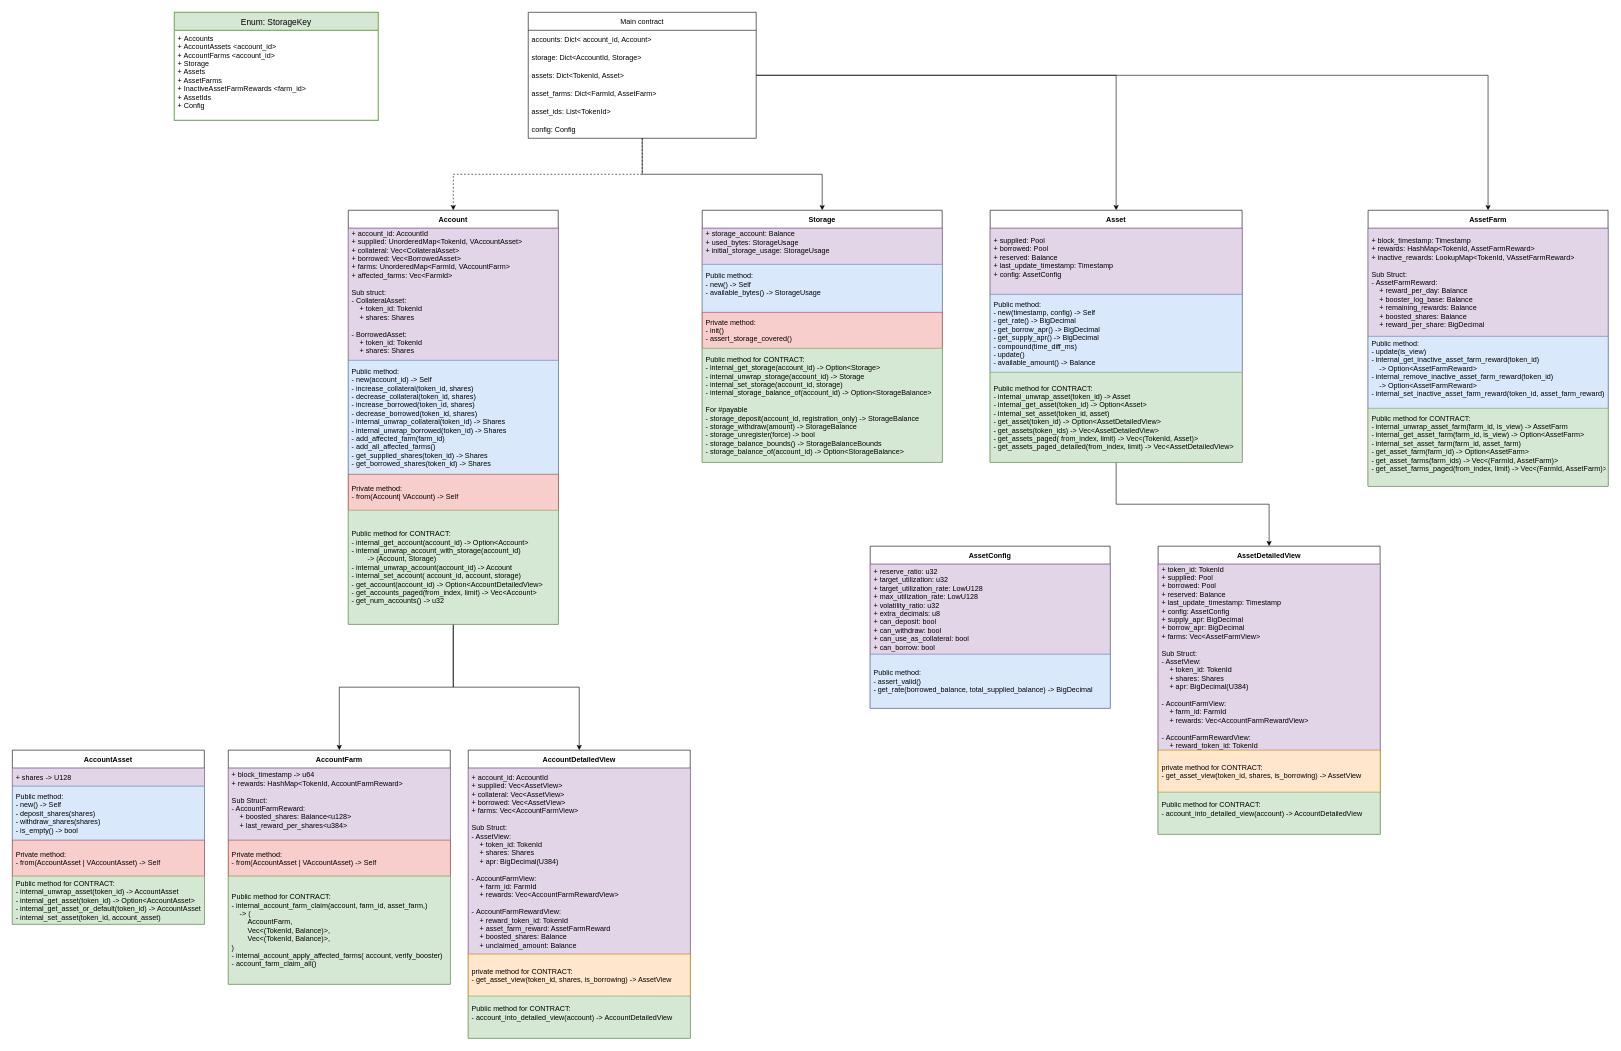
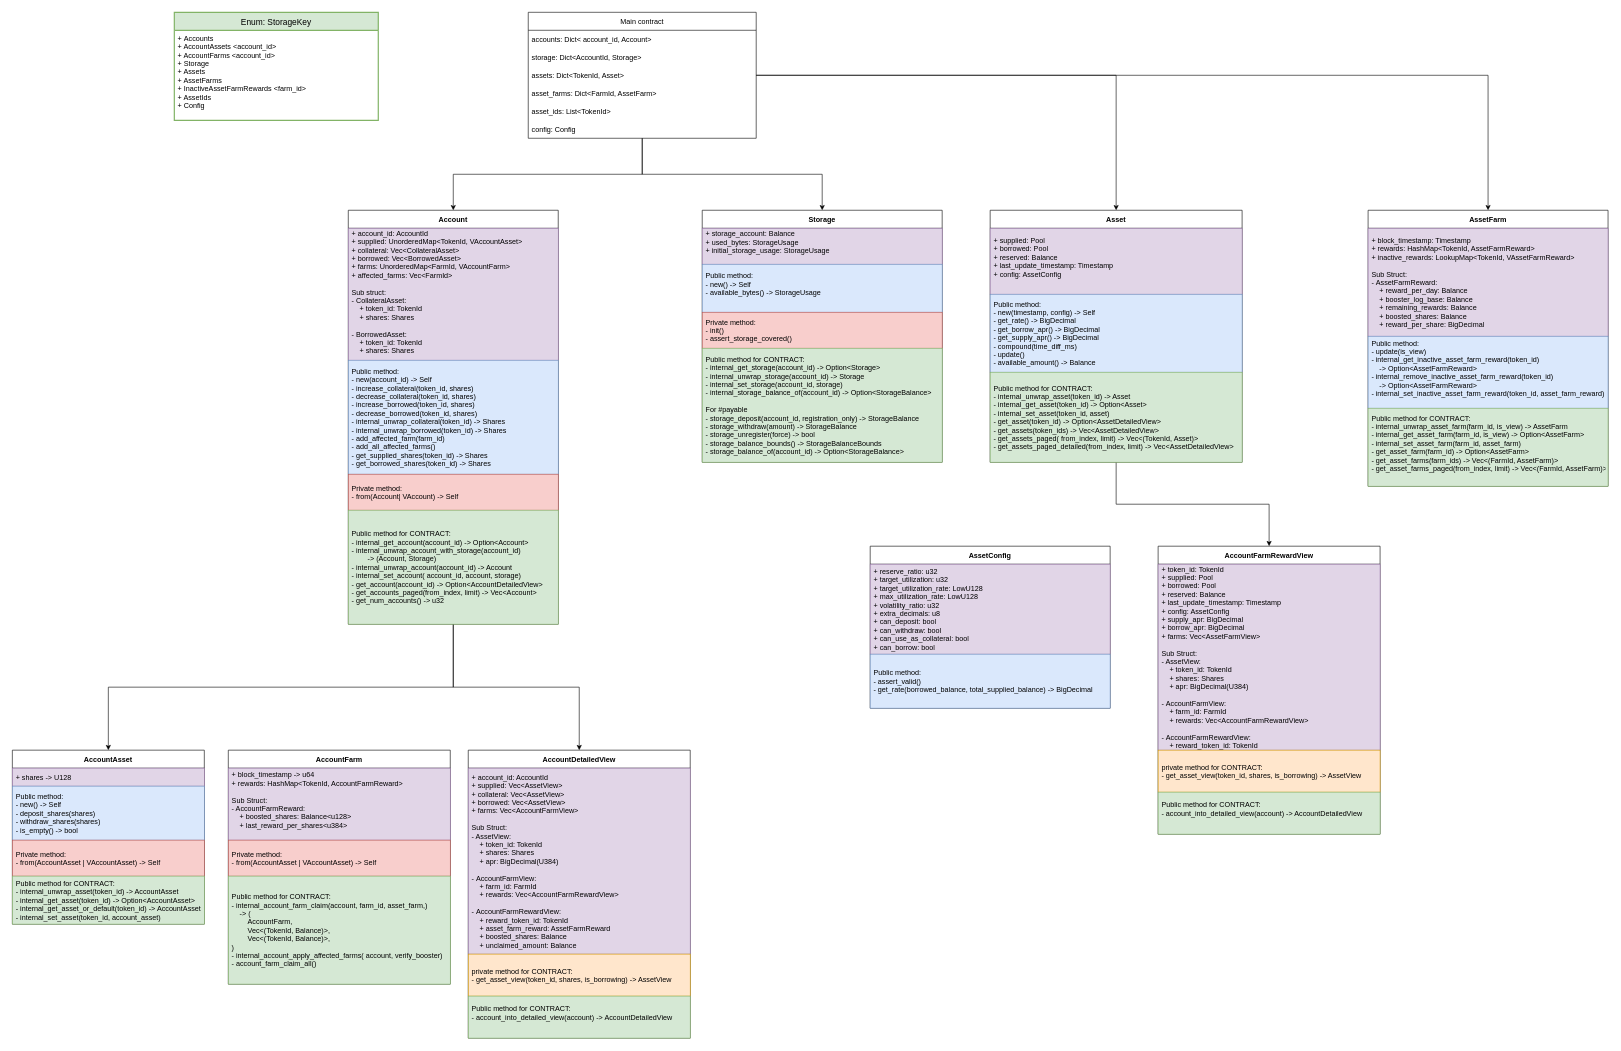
- <mxCell id="2" style="edgeStyle=orthogonalEdgeStyle;rounded=0;orthogonalLoop=1;jettySize=auto;html=1;entryX=0.5;entryY=0;entryDx=0;entryDy=0;dashed=1;" parent="1" source="6" target="31" edge="1"><mxGeometry relative="1" as="geometry"><mxPoint x="770" y="340" as="targetPoint" /></mxGeometry></mxCell>
+ <mxCell id="2" style="edgeStyle=orthogonalEdgeStyle;rounded=0;orthogonalLoop=1;jettySize=auto;html=1;entryX=0.5;entryY=0;entryDx=0;entryDy=0;" parent="1" source="6" target="31" edge="1"><mxGeometry relative="1" as="geometry"><mxPoint x="770" y="340" as="targetPoint" /></mxGeometry></mxCell>
- <mxCell id="53" value="AssetDetailedView" style="swimlane;fontStyle=1;childLayout=stackLayout;horizontal=1;startSize=30;horizontalStack=0;resizeParent=1;resizeParentMax=0;resizeLast=0;collapsible=1;marginBottom=0;rounded=0;labelBackgroundColor=none;strokeColor=default;fillColor=none;" parent="1" vertex="1"><mxGeometry x="1930" y="910" width="370" height="480" as="geometry"><mxRectangle x="-1100" y="260" width="50" height="30" as="alternateBounds" /></mxGeometry></mxCell>
+ <mxCell id="53" value="AccountFarmRewardView" style="swimlane;fontStyle=1;childLayout=stackLayout;horizontal=1;startSize=30;horizontalStack=0;resizeParent=1;resizeParentMax=0;resizeLast=0;collapsible=1;marginBottom=0;rounded=0;labelBackgroundColor=none;strokeColor=default;fillColor=none;" parent="1" vertex="1"><mxGeometry x="1930" y="910" width="370" height="480" as="geometry"><mxRectangle x="-1100" y="260" width="50" height="30" as="alternateBounds" /></mxGeometry></mxCell>
+ <mxCell id="28" style="edgeStyle=orthogonalEdgeStyle;rounded=0;orthogonalLoop=1;jettySize=auto;html=1;exitX=0.5;exitY=1;exitDx=0;exitDy=0;entryX=0.5;entryY=0;entryDx=0;entryDy=0;" parent="1" source="31" target="15" edge="1"><mxGeometry relative="1" as="geometry" /></mxCell>
- <mxCell id="29" style="edgeStyle=orthogonalEdgeStyle;rounded=0;orthogonalLoop=1;jettySize=auto;html=1;exitX=0.5;exitY=1;exitDx=0;exitDy=0;" parent="1" source="31" target="20" edge="1"><mxGeometry relative="1" as="geometry" /></mxCell>
